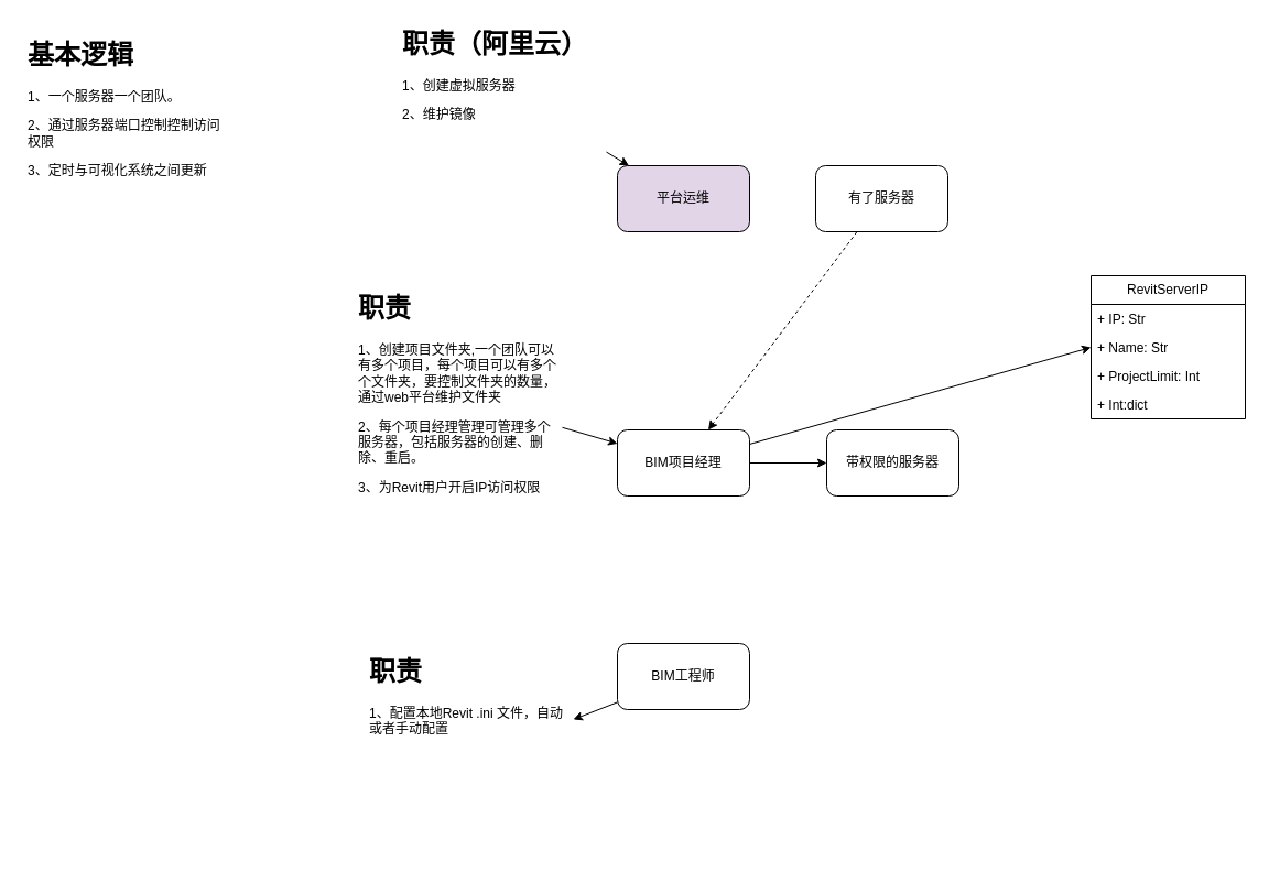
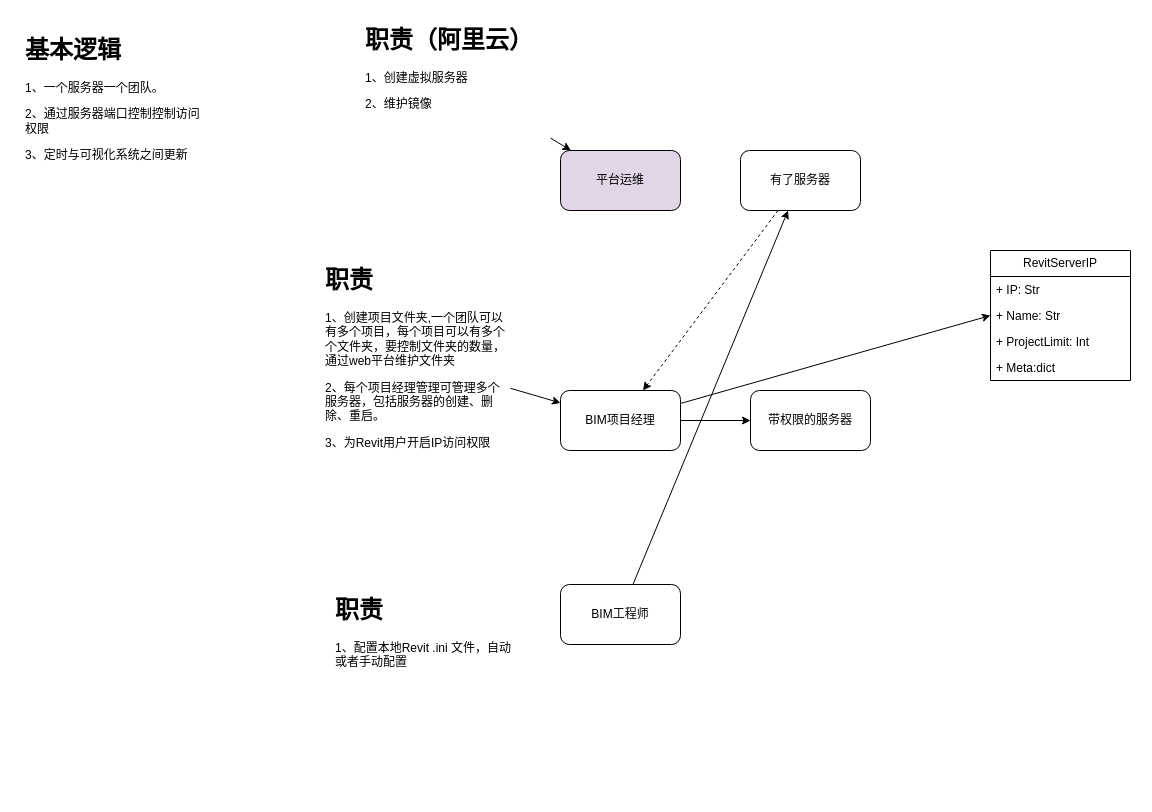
- <mxCell id="21" value="+ Int:dict" style="text;strokeColor=none;fillColor=none;align=left;verticalAlign=top;spacingLeft=4;spacingRight=4;overflow=hidden;rotatable=0;points=[[0,0.5],[1,0.5]];portConstraint=eastwest;whiteSpace=wrap;html=1;" vertex="1" parent="17"><mxGeometry y="104" width="140" height="26" as="geometry" /></mxCell>
+ <mxCell id="21" value="+ Meta:dict" style="text;strokeColor=none;fillColor=none;align=left;verticalAlign=top;spacingLeft=4;spacingRight=4;overflow=hidden;rotatable=0;points=[[0,0.5],[1,0.5]];portConstraint=eastwest;whiteSpace=wrap;html=1;" vertex="1" parent="17"><mxGeometry y="104" width="140" height="26" as="geometry" /></mxCell>
- <mxCell id="5" style="rounded=0;orthogonalLoop=1;jettySize=auto;html=1;" parent="1" source="6" target="16" edge="1"><mxGeometry relative="1" as="geometry" /></mxCell>
+ <mxCell id="5" style="rounded=0;orthogonalLoop=1;jettySize=auto;html=1;" parent="1" source="6" target="13" edge="1"><mxGeometry relative="1" as="geometry" /></mxCell>
